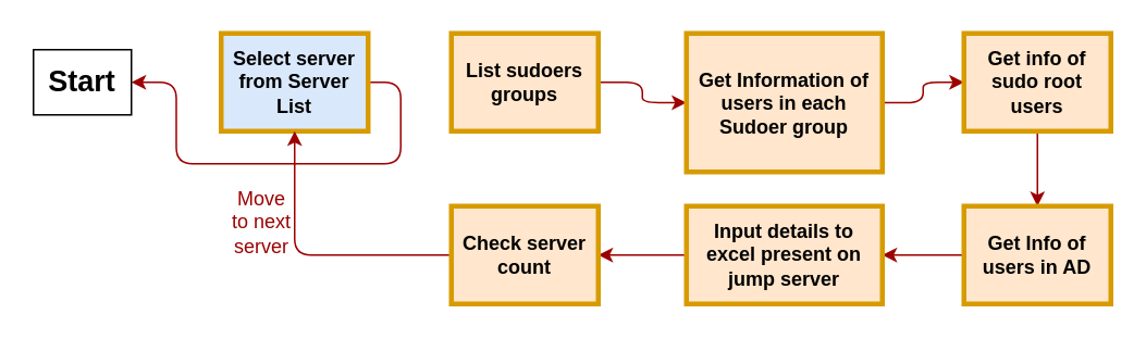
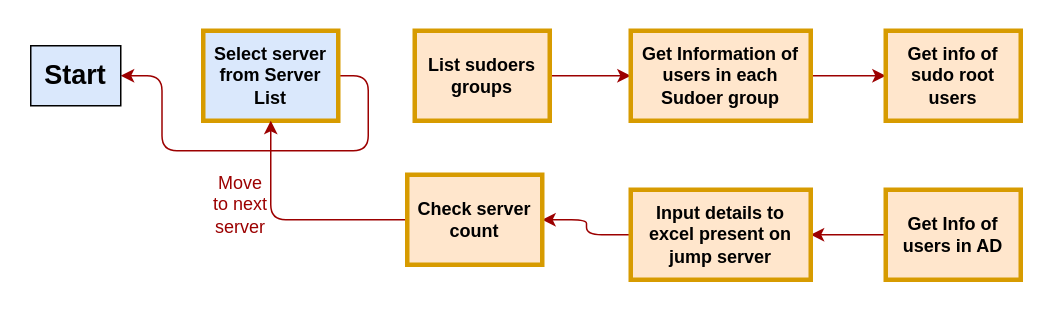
- <mxCell id="6" value="&lt;h2&gt;Start&lt;/h2&gt;" style="rounded=0;whiteSpace=wrap;html=1;" vertex="1" parent="1"><mxGeometry x="20" y="30" width="60" height="40" as="geometry" /></mxCell>
+ <mxCell id="6" value="&lt;h2&gt;Start&lt;/h2&gt;" style="rounded=0;whiteSpace=wrap;html=1;fillColor=#dae8fc;" vertex="1" parent="1"><mxGeometry x="20" y="30" width="60" height="40" as="geometry" /></mxCell>
- <mxCell id="8" value="&lt;span style=&quot;font-size: 12px&quot;&gt;Get Information of users in each Sudoer group&lt;/span&gt;" style="rounded=0;whiteSpace=wrap;html=1;fontSize=12;fillColor=#ffe6cc;strokeWidth=3;strokeColor=#d79b00;fontFamily=Helvetica;fontStyle=1" vertex="1" parent="1"><mxGeometry x="420" y="20" width="120" height="85" as="geometry" /></mxCell>
+ <mxCell id="8" value="&lt;span style=&quot;font-size: 12px&quot;&gt;Get Information of users in each Sudoer group&lt;/span&gt;" style="rounded=0;whiteSpace=wrap;html=1;fontSize=12;fillColor=#ffe6cc;strokeWidth=3;strokeColor=#d79b00;fontFamily=Helvetica;fontStyle=1" vertex="1" parent="1"><mxGeometry x="420" y="20" width="120" height="60" as="geometry" /></mxCell>
- <mxCell id="9" style="edgeStyle=orthogonalEdgeStyle;rounded=1;orthogonalLoop=1;jettySize=auto;html=1;exitX=0.5;exitY=1;exitDx=0;exitDy=0;entryX=0.5;entryY=0;entryDx=0;entryDy=0;strokeColor=#9C0000;fontFamily=Helvetica;fontSize=12;fontColor=#9C0000;" edge="1" parent="1" source="10" target="12"><mxGeometry relative="1" as="geometry" /></mxCell>
- <mxCell id="16" value="Check server count" style="whiteSpace=wrap;align=center;verticalAlign=middle;fontStyle=1;strokeWidth=3;fillColor=#ffe6cc;fontSize=12;strokeColor=#d79b00;fontFamily=Helvetica;" vertex="1" parent="1"><mxGeometry x="276" y="126" width="90" height="60" as="geometry" /></mxCell>
+ <mxCell id="16" value="Check server count" style="whiteSpace=wrap;align=center;verticalAlign=middle;fontStyle=1;strokeWidth=3;fillColor=#ffe6cc;fontSize=12;strokeColor=#d79b00;fontFamily=Helvetica;" vertex="1" parent="1"><mxGeometry x="271" y="116" width="90" height="60" as="geometry" /></mxCell>
